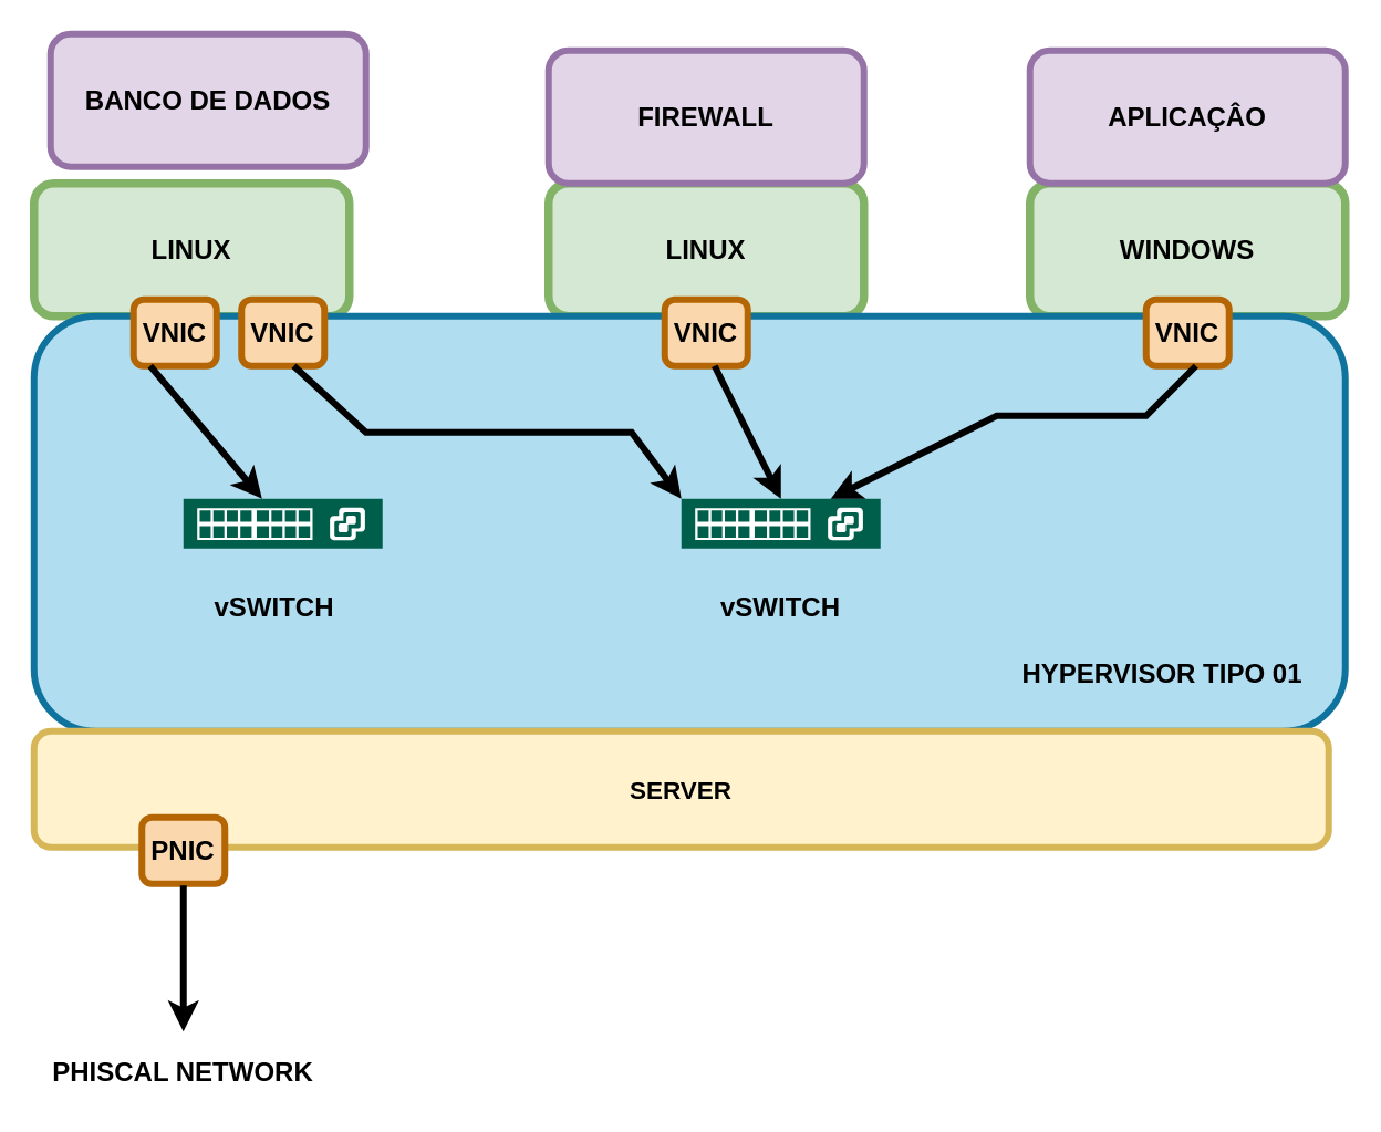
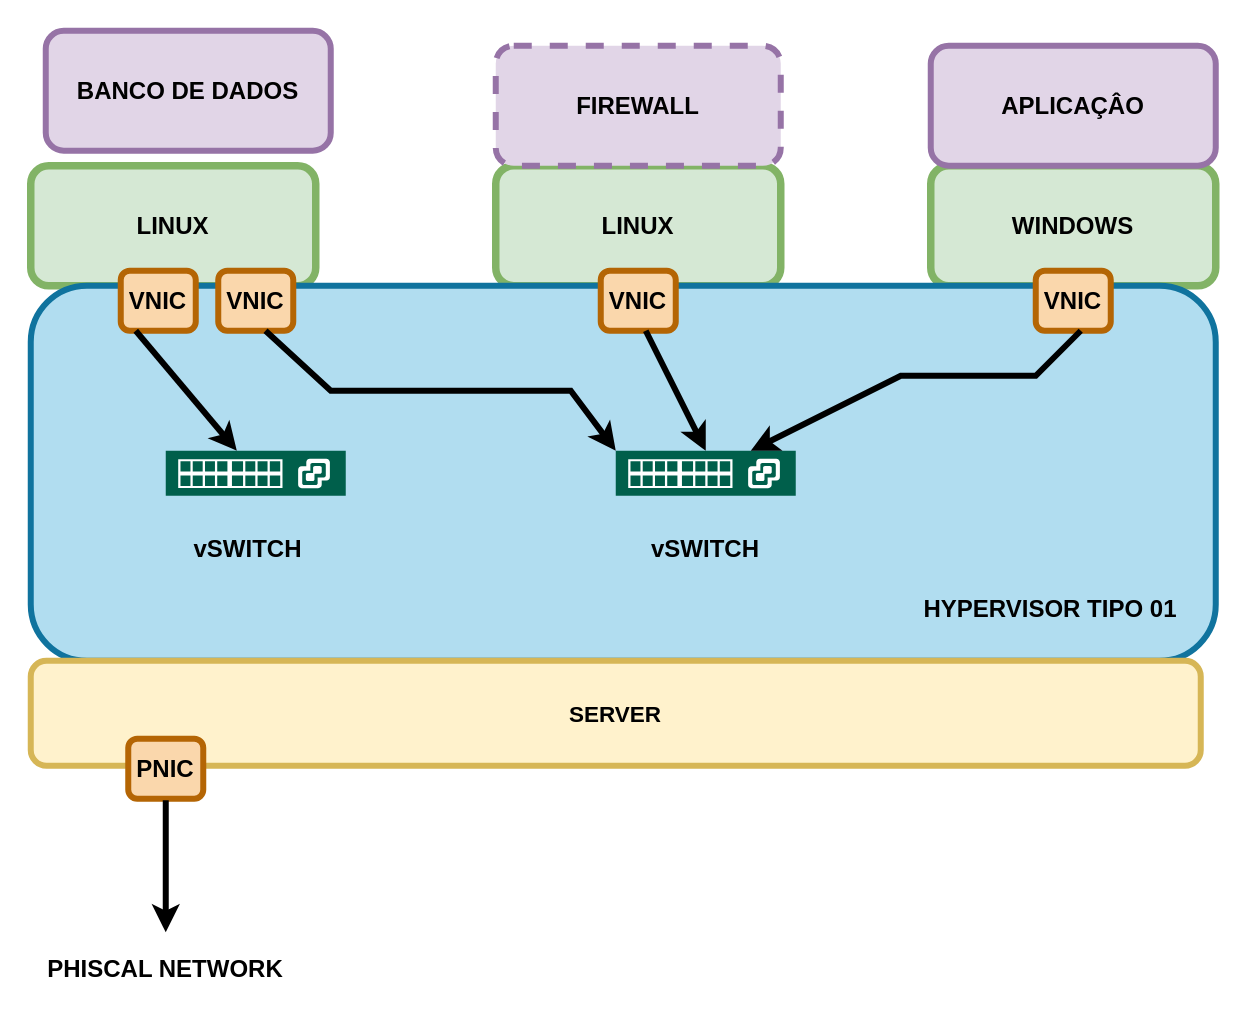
- <mxCell id="5" value="FIREWALL" style="rounded=1;whiteSpace=wrap;html=1;strokeWidth=4;fillColor=#e1d5e7;strokeColor=#9673a6;fontStyle=1;fontSize=16;" vertex="1" parent="1"><mxGeometry x="330" y="30" width="190" height="80" as="geometry" /></mxCell>
+ <mxCell id="5" value="FIREWALL" style="rounded=1;whiteSpace=wrap;html=1;strokeWidth=4;fillColor=#e1d5e7;strokeColor=#9673a6;fontStyle=1;fontSize=16;dashed=1;" vertex="1" parent="1"><mxGeometry x="330" y="30" width="190" height="80" as="geometry" /></mxCell>
